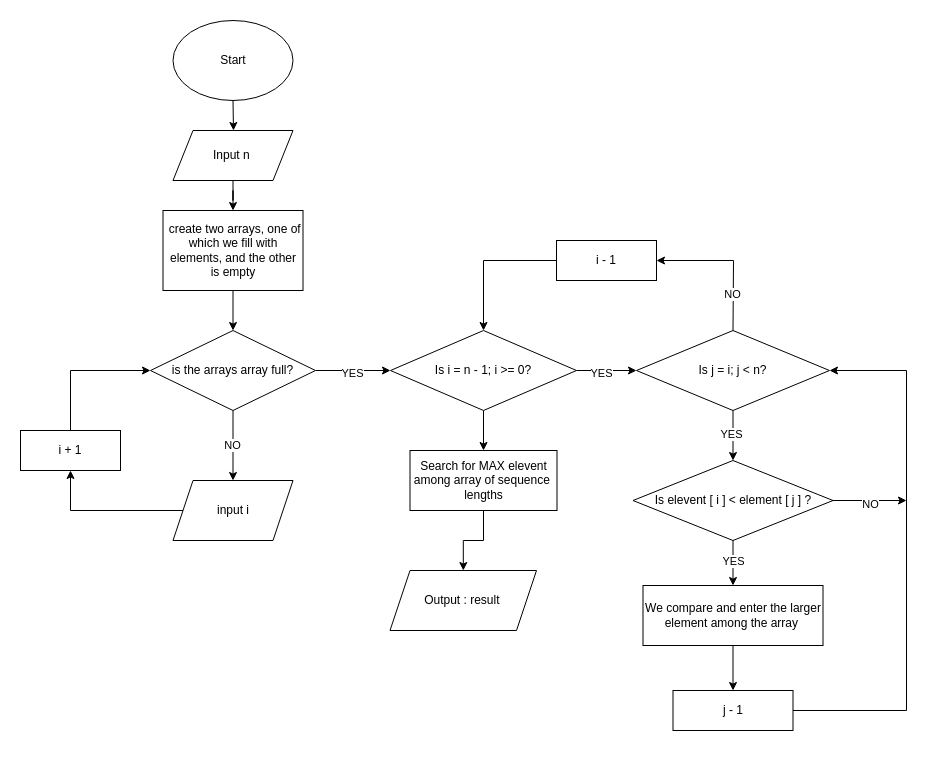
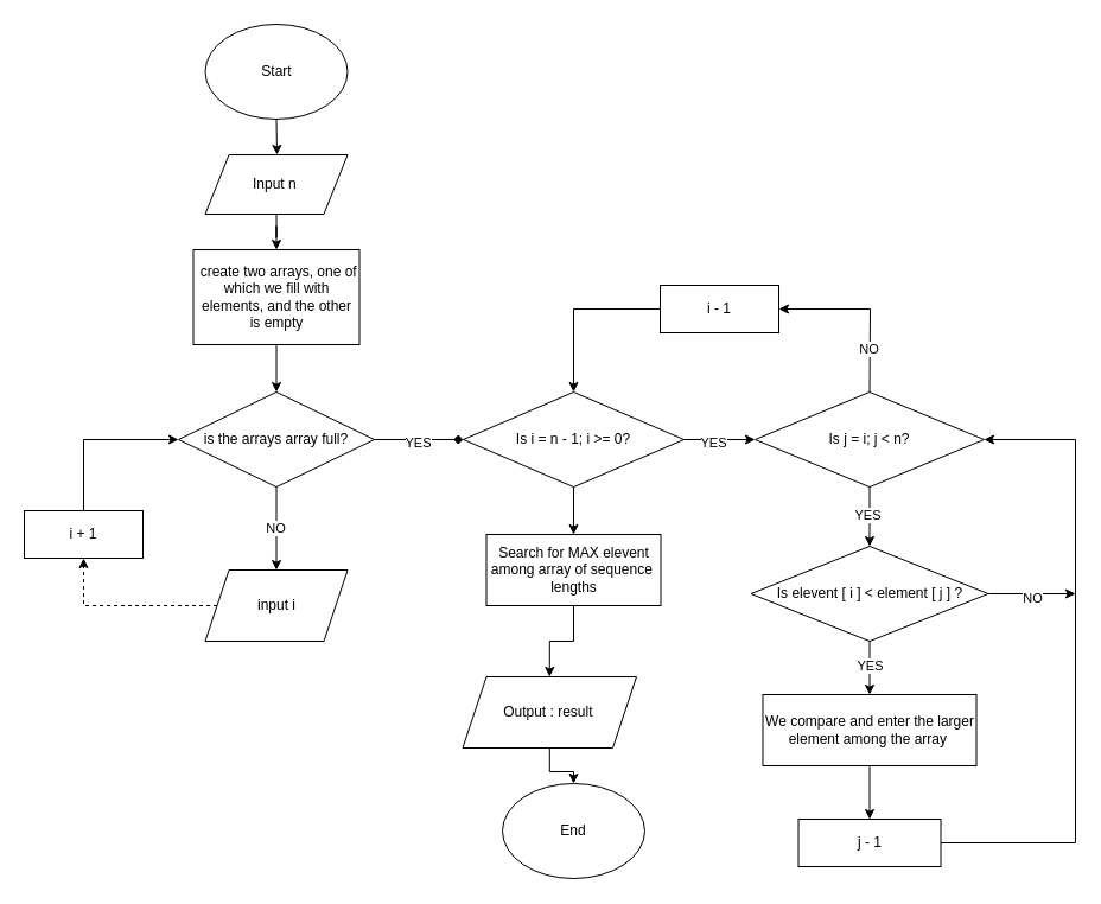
- <mxCell id="10" value="" style="edgeStyle=orthogonalEdgeStyle;rounded=0;orthogonalLoop=1;jettySize=auto;html=1;" parent="1" source="12" target="21" edge="1"><mxGeometry relative="1" as="geometry" /></mxCell>
+ <mxCell id="10" value="" style="edgeStyle=orthogonalEdgeStyle;rounded=0;orthogonalLoop=1;jettySize=auto;html=1;endArrow=diamond;" parent="1" source="12" target="21" edge="1"><mxGeometry relative="1" as="geometry" /></mxCell>
- <mxCell id="16" value="" style="endArrow=classic;html=1;rounded=0;exitX=0;exitY=0.5;exitDx=0;exitDy=0;entryX=0.5;entryY=1;entryDx=0;entryDy=0;" parent="1" source="13" target="14" edge="1"><mxGeometry width="50" height="50" relative="1" as="geometry"><mxPoint x="190" y="530" as="sourcePoint" /><mxPoint x="240" y="480" as="targetPoint" /><Array as="points"><mxPoint x="70" y="510" /></Array></mxGeometry></mxCell>
+ <mxCell id="16" value="" style="endArrow=classic;html=1;rounded=0;exitX=0;exitY=0.5;exitDx=0;exitDy=0;entryX=0.5;entryY=1;entryDx=0;entryDy=0;dashed=1;" parent="1" source="13" target="14" edge="1"><mxGeometry width="50" height="50" relative="1" as="geometry"><mxPoint x="190" y="530" as="sourcePoint" /><mxPoint x="240" y="480" as="targetPoint" /><Array as="points"><mxPoint x="70" y="510" /></Array></mxGeometry></mxCell>
+ <mxCell id="40" value="" style="edgeStyle=orthogonalEdgeStyle;rounded=0;orthogonalLoop=1;jettySize=auto;html=1;" parent="1" source="41" target="3" edge="1"><mxGeometry relative="1" as="geometry" /></mxCell>
+ <mxCell id="3" value="End" style="ellipse;whiteSpace=wrap;html=1;" parent="1" vertex="1"><mxGeometry x="423" y="660" width="120" height="80" as="geometry" /></mxCell>
